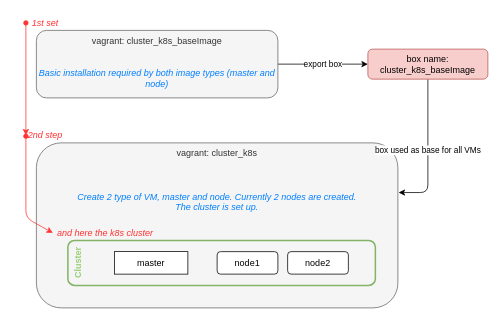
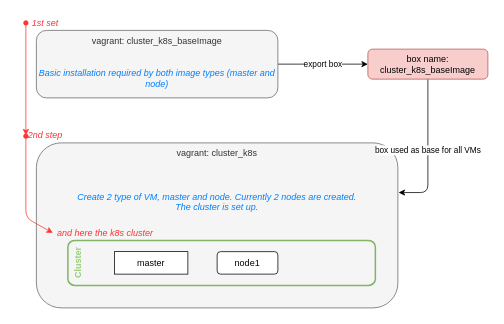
- <mxCell id="9" value="node2" style="rounded=1;whiteSpace=wrap;html=1;" parent="1" vertex="1"><mxGeometry x="383" y="335" width="81" height="30" as="geometry" /></mxCell>
